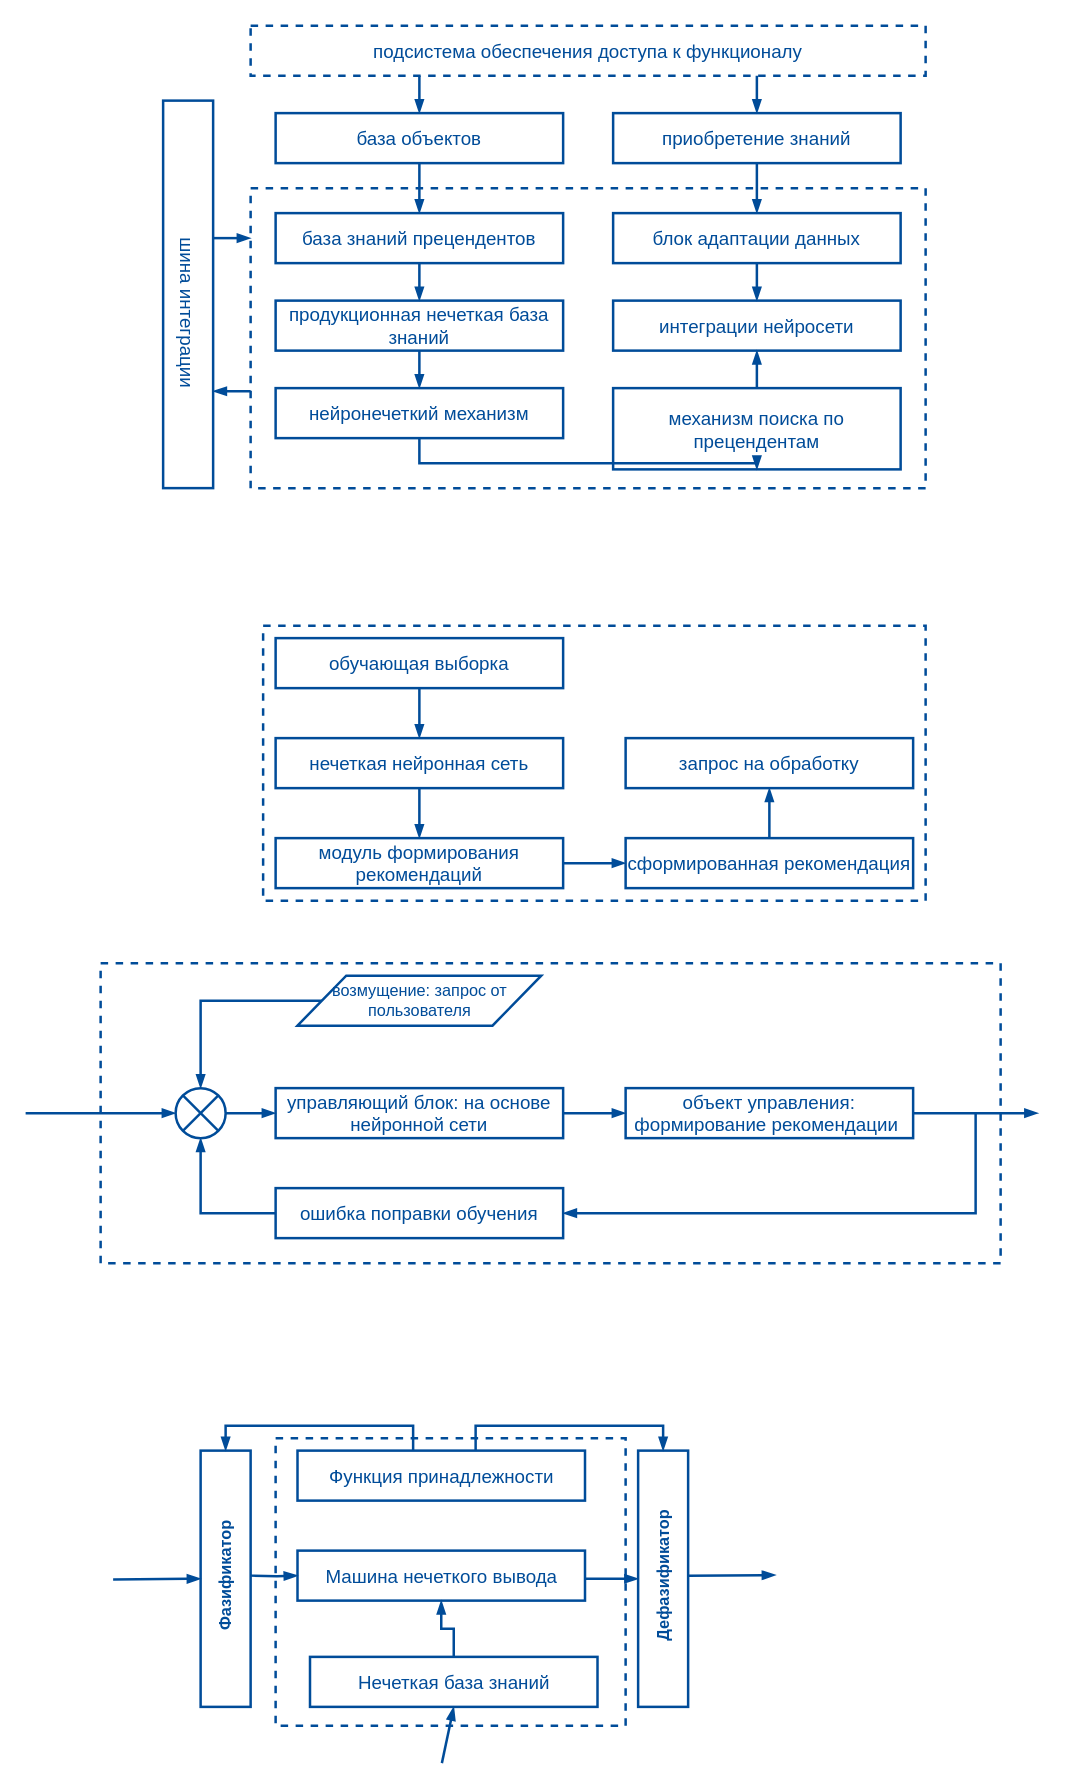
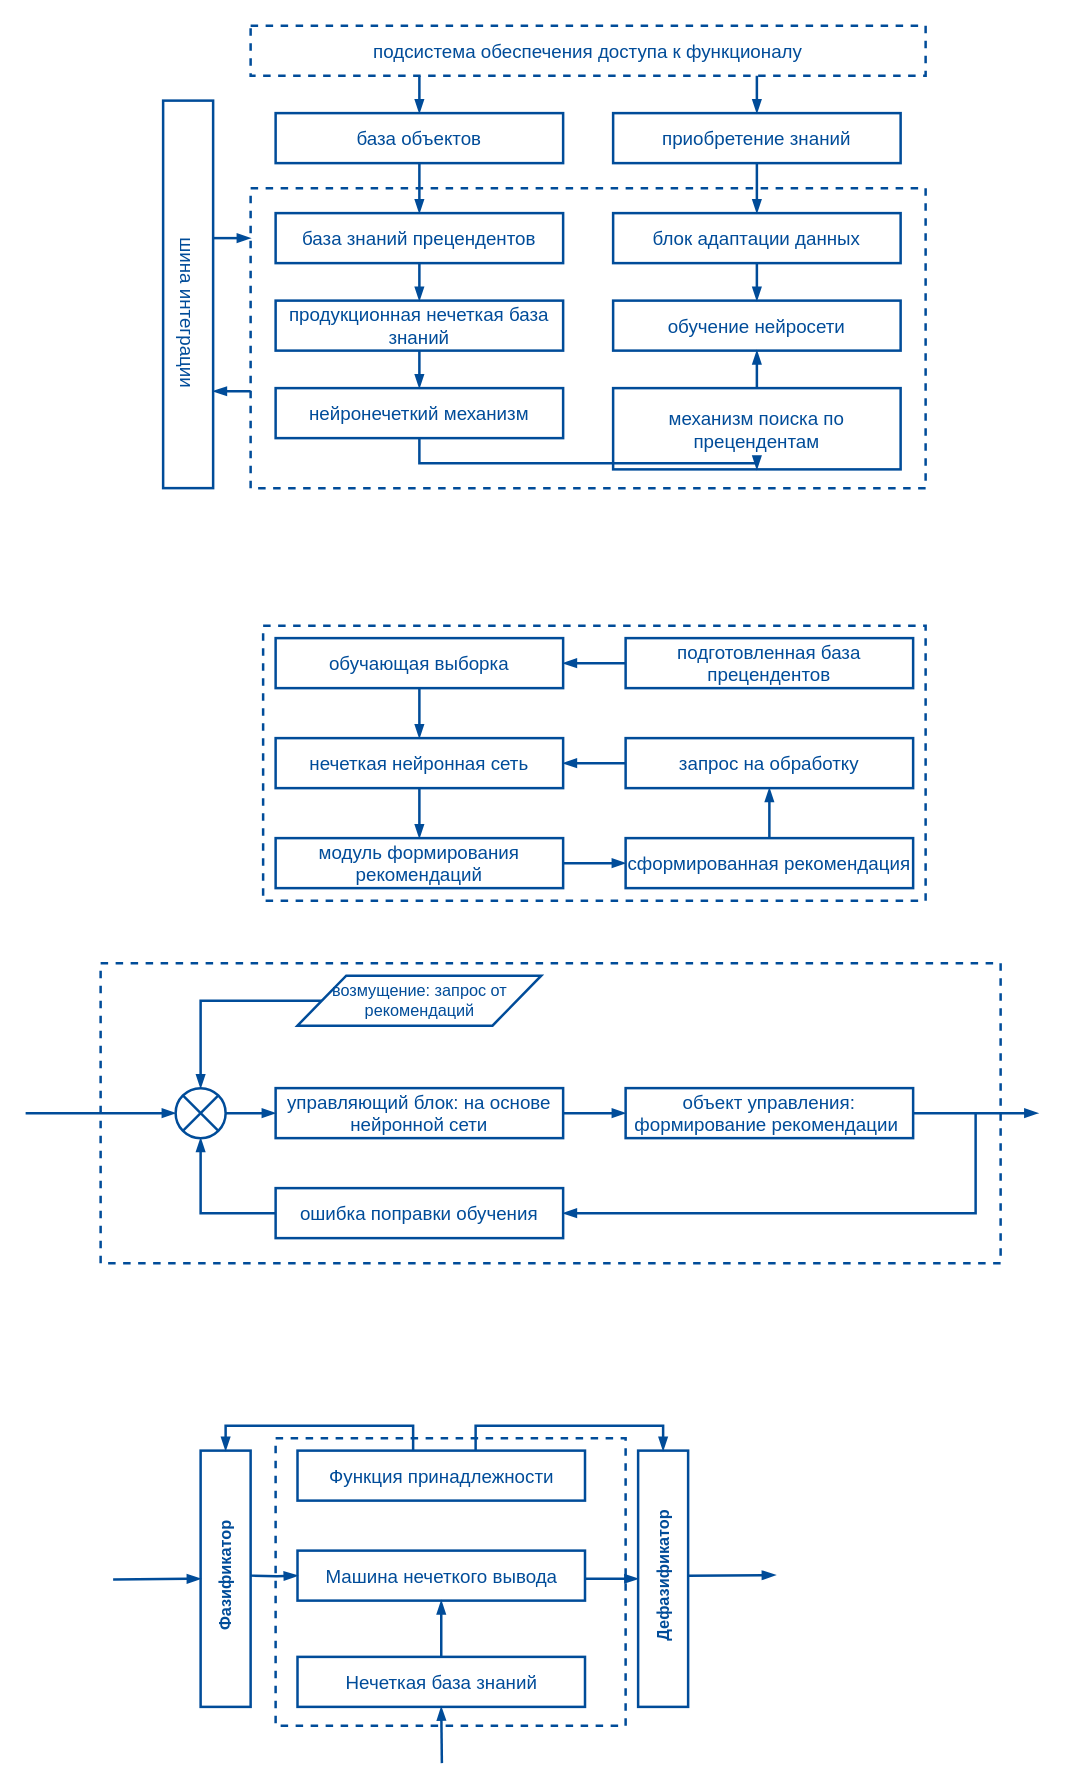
- <mxCell id="12" value="&lt;font color=&quot;#004c99&quot; style=&quot;font-size: 15px&quot;&gt;интеграции нейросети&lt;/font&gt;" style="rounded=0;whiteSpace=wrap;html=1;strokeColor=#004C99;strokeWidth=2;fillColor=none;" parent="1" vertex="1"><mxGeometry x="490" y="240" width="230" height="40" as="geometry" /></mxCell>
+ <mxCell id="12" value="&lt;font color=&quot;#004c99&quot; style=&quot;font-size: 15px&quot;&gt;обучение нейросети&lt;/font&gt;" style="rounded=0;whiteSpace=wrap;html=1;strokeColor=#004C99;strokeWidth=2;fillColor=none;" parent="1" vertex="1"><mxGeometry x="490" y="240" width="230" height="40" as="geometry" /></mxCell>
+ <mxCell id="28" style="edgeStyle=orthogonalEdgeStyle;rounded=0;orthogonalLoop=1;jettySize=auto;html=1;entryX=1;entryY=0.5;entryDx=0;entryDy=0;endArrow=blockThin;endFill=1;strokeColor=#004C99;strokeWidth=2;" parent="1" source="29" target="27" edge="1"><mxGeometry relative="1" as="geometry" /></mxCell>
+ <mxCell id="29" value="&lt;font color=&quot;#004c99&quot;&gt;&lt;span style=&quot;font-size: 15px&quot;&gt;подготовленная база прецендентов&lt;/span&gt;&lt;/font&gt;" style="rounded=0;whiteSpace=wrap;html=1;strokeColor=#004C99;strokeWidth=2;fillColor=none;" parent="1" vertex="1"><mxGeometry x="500" y="510" width="230" height="40" as="geometry" /></mxCell>
+ <mxCell id="34" style="edgeStyle=orthogonalEdgeStyle;rounded=0;orthogonalLoop=1;jettySize=auto;html=1;endArrow=blockThin;endFill=1;strokeColor=#004C99;strokeWidth=2;" parent="1" source="35" target="31" edge="1"><mxGeometry relative="1" as="geometry" /></mxCell>
- <mxCell id="45" value="&lt;font color=&quot;#004c99&quot; size=&quot;1&quot;&gt;&lt;span style=&quot;font-size: 13px&quot;&gt;возмущение: запрос от пользователя&lt;/span&gt;&lt;/font&gt;" style="shape=parallelogram;perimeter=parallelogramPerimeter;whiteSpace=wrap;html=1;rounded=0;strokeColor=#004C99;strokeWidth=2;fillColor=none;" parent="1" vertex="1"><mxGeometry x="237.5" y="780" width="195" height="40" as="geometry" /></mxCell>
+ <mxCell id="45" value="&lt;font color=&quot;#004c99&quot; size=&quot;1&quot;&gt;&lt;span style=&quot;font-size: 13px&quot;&gt;возмущение: запрос от рекомендаций&lt;/span&gt;&lt;/font&gt;" style="shape=parallelogram;perimeter=parallelogramPerimeter;whiteSpace=wrap;html=1;rounded=0;strokeColor=#004C99;strokeWidth=2;fillColor=none;" parent="1" vertex="1"><mxGeometry x="237.5" y="780" width="195" height="40" as="geometry" /></mxCell>
- <mxCell id="57" value="&lt;font color=&quot;#004c99&quot;&gt;&lt;span style=&quot;font-size: 15px&quot;&gt;Нечеткая база знаний&lt;/span&gt;&lt;/font&gt;" style="rounded=0;whiteSpace=wrap;html=1;strokeColor=#004C99;strokeWidth=2;fillColor=none;" parent="1" vertex="1"><mxGeometry x="247.5" y="1325" width="230" height="40" as="geometry" /></mxCell>
+ <mxCell id="57" value="&lt;font color=&quot;#004c99&quot;&gt;&lt;span style=&quot;font-size: 15px&quot;&gt;Нечеткая база знаний&lt;/span&gt;&lt;/font&gt;" style="rounded=0;whiteSpace=wrap;html=1;strokeColor=#004C99;strokeWidth=2;fillColor=none;" parent="1" vertex="1"><mxGeometry x="237.5" y="1325" width="230" height="40" as="geometry" /></mxCell>
